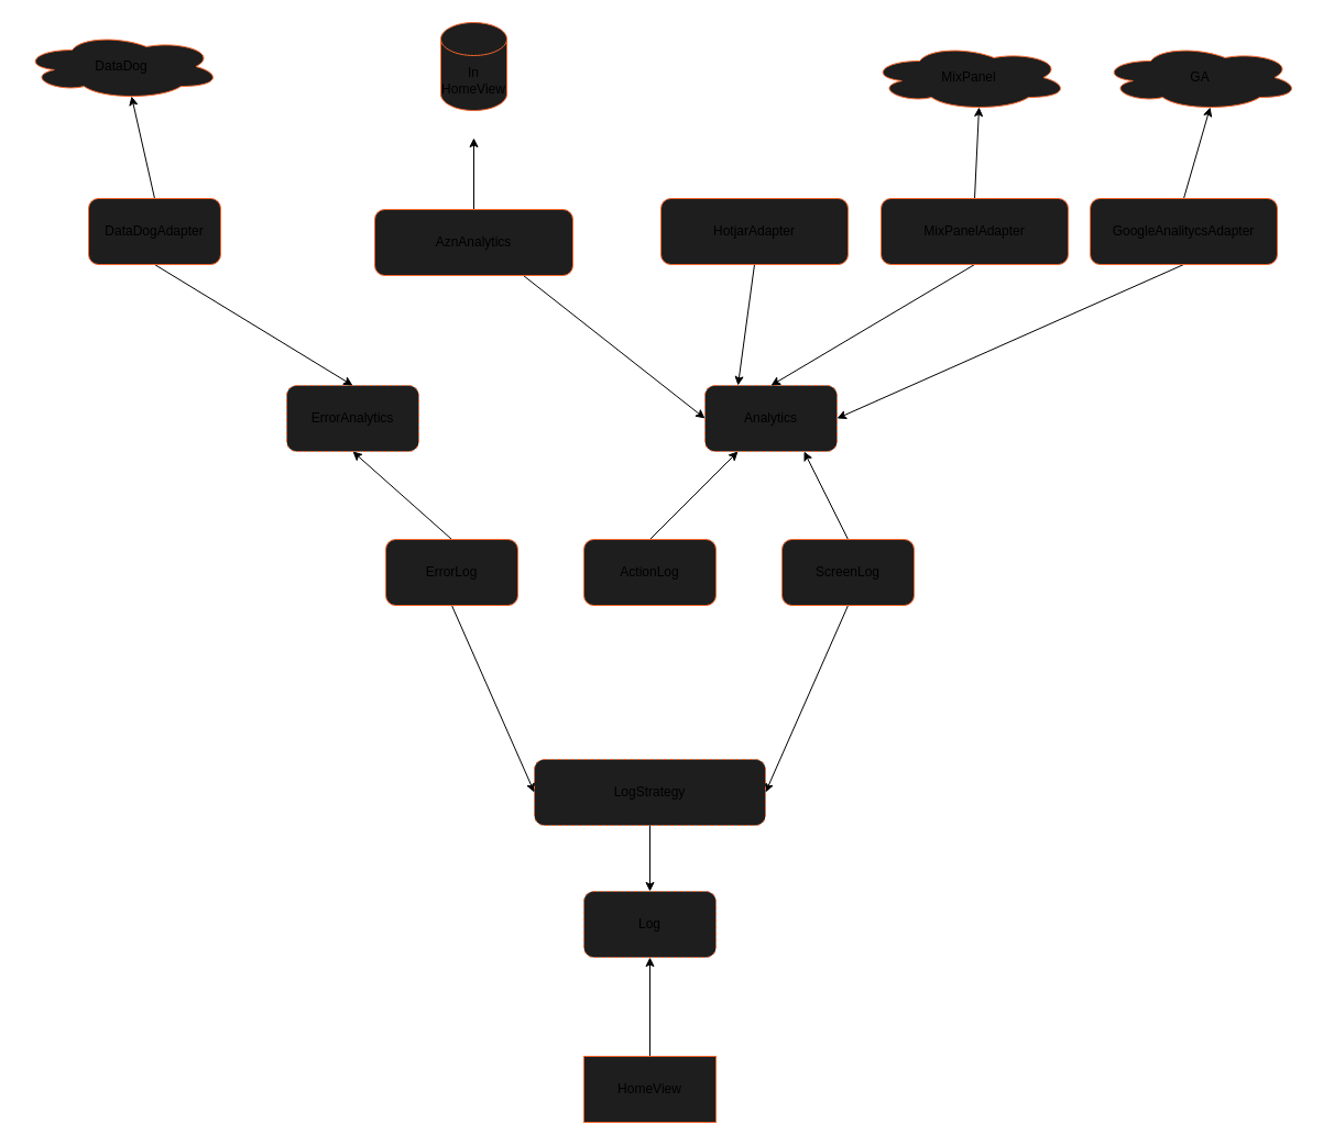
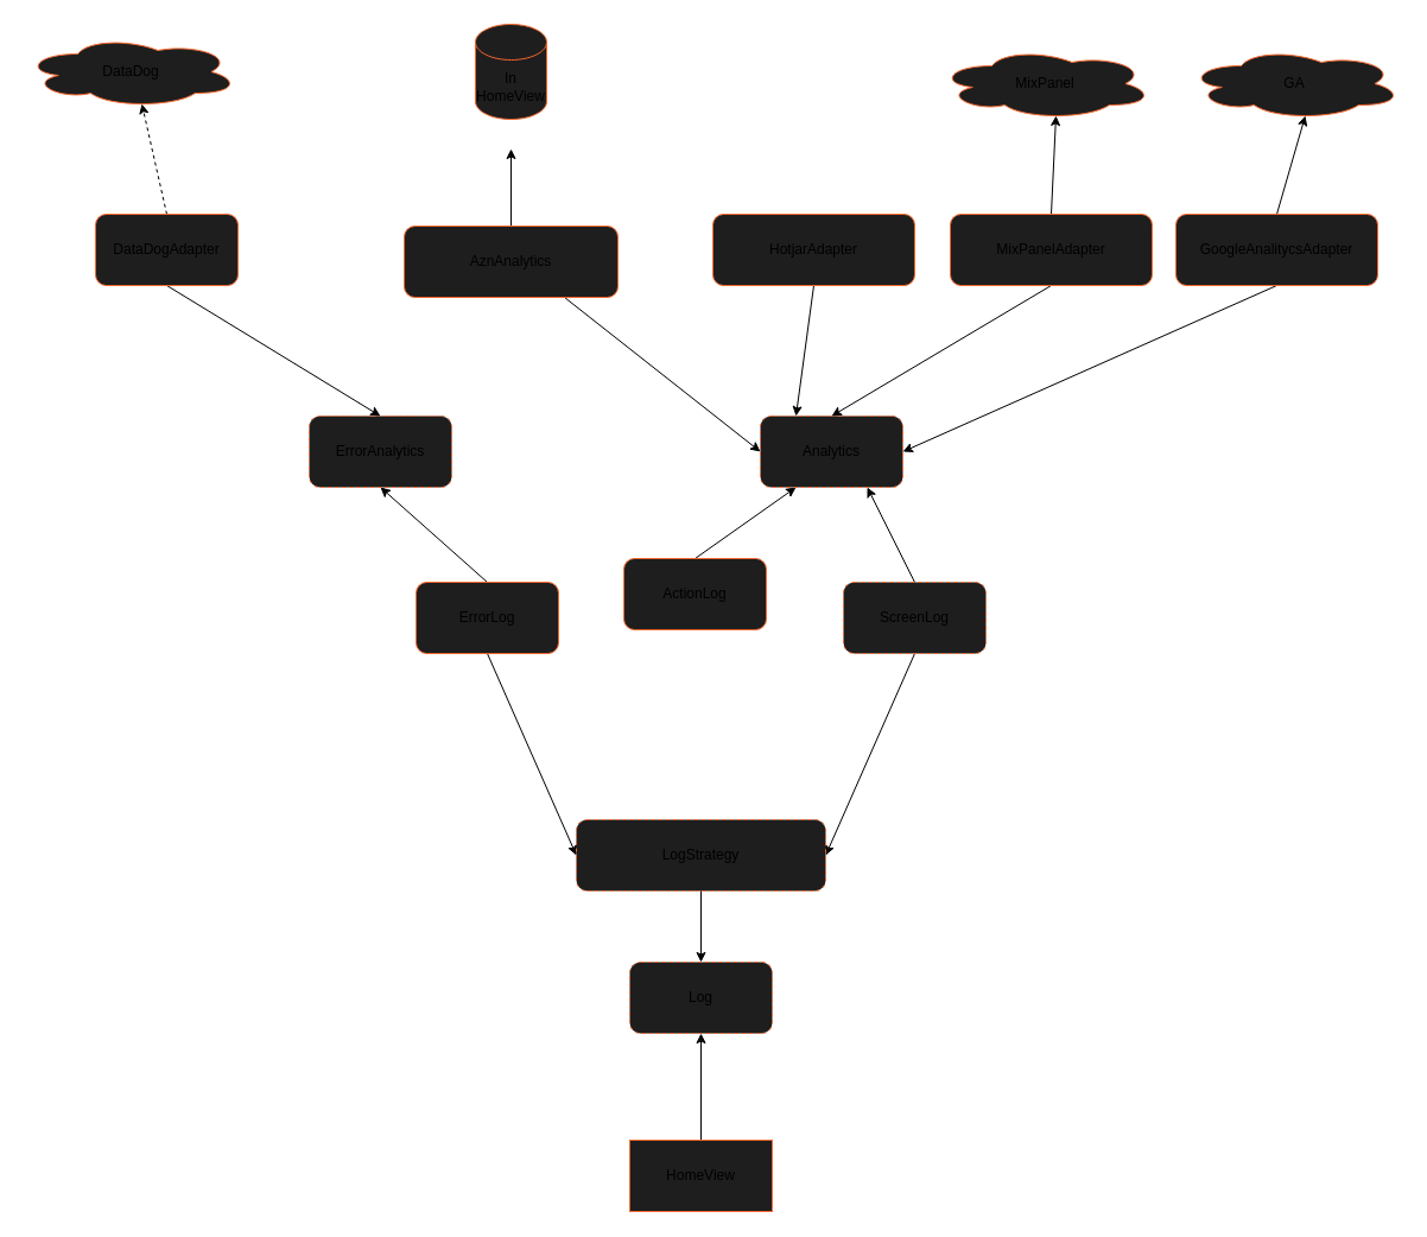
- <mxCell id="21" style="edgeStyle=none;html=1;exitX=0.5;exitY=0;exitDx=0;exitDy=0;entryX=0.55;entryY=0.95;entryDx=0;entryDy=0;entryPerimeter=0;" parent="1" source="22" target="28" edge="1"><mxGeometry relative="1" as="geometry" /></mxCell>
+ <mxCell id="21" style="edgeStyle=none;html=1;exitX=0.5;exitY=0;exitDx=0;exitDy=0;entryX=0.55;entryY=0.95;entryDx=0;entryDy=0;entryPerimeter=0;dashed=1;" parent="1" source="22" target="28" edge="1"><mxGeometry relative="1" as="geometry" /></mxCell>
- <mxCell id="3" value="ActionLog" style="rounded=1;whiteSpace=wrap;html=1;strokeColor=#F3652B;fillColor=#1E1E1E;" parent="1" vertex="1"><mxGeometry x="530" y="490" width="120" height="60" as="geometry" /></mxCell>
+ <mxCell id="3" value="ActionLog" style="rounded=1;whiteSpace=wrap;html=1;strokeColor=#F3652B;fillColor=#1E1E1E;" parent="1" vertex="1"><mxGeometry x="525" y="470" width="120" height="60" as="geometry" /></mxCell>
- <mxCell id="9" value="ScreenLog" style="rounded=1;whiteSpace=wrap;html=1;strokeColor=#F3652B;fillColor=#1E1E1E;" parent="1" vertex="1"><mxGeometry x="710" y="490" width="120" height="60" as="geometry" /></mxCell>
+ <mxCell id="9" value="ScreenLog" style="rounded=1;whiteSpace=wrap;html=1;strokeColor=#F3652B;fillColor=#1E1E1E;dashed=1;" parent="1" vertex="1"><mxGeometry x="710" y="490" width="120" height="60" as="geometry" /></mxCell>
